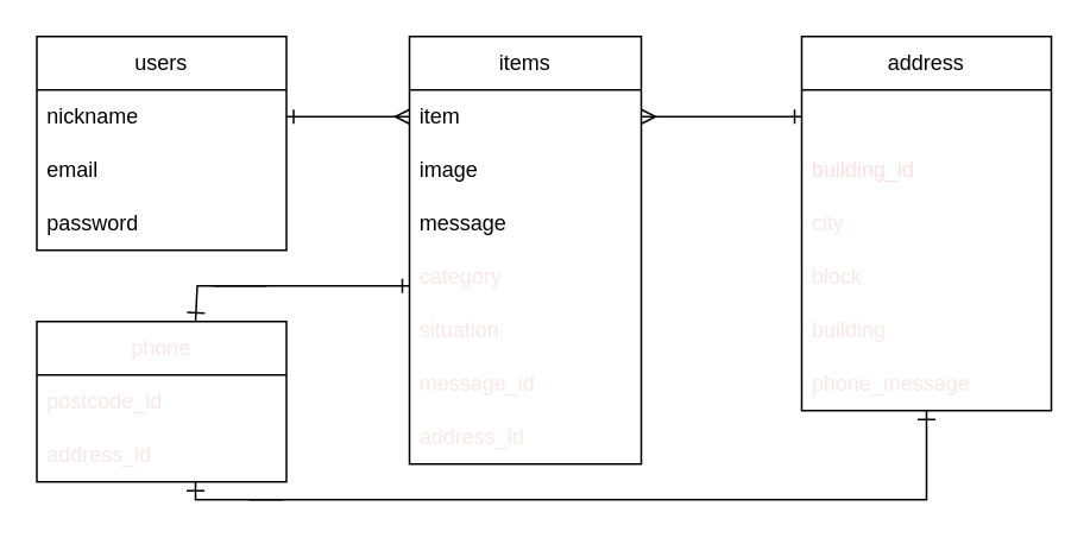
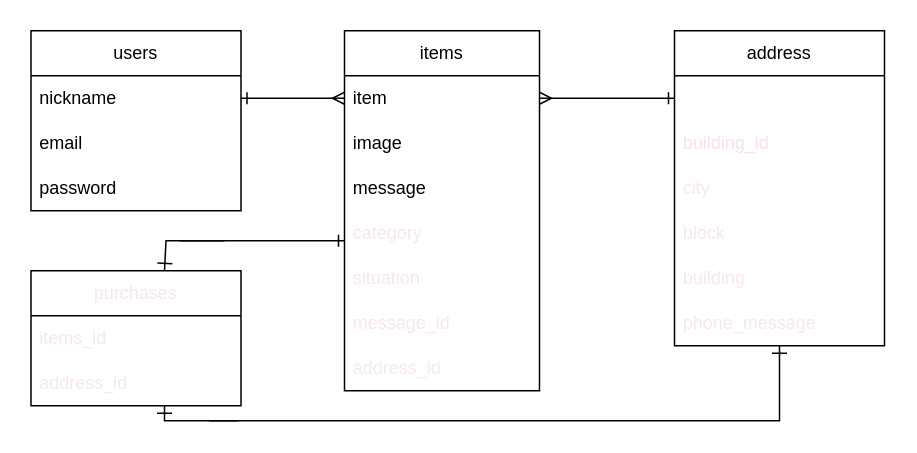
- <mxCell id="26" value="phone" style="swimlane;fontStyle=0;childLayout=stackLayout;horizontal=1;startSize=30;horizontalStack=0;resizeParent=1;resizeParentMax=0;resizeLast=0;collapsible=1;marginBottom=0;whiteSpace=wrap;html=1;labelBorderColor=none;fontColor=#f7e8e8;" vertex="1" parent="1"><mxGeometry x="20" y="180" width="140" height="90" as="geometry" /></mxCell>
+ <mxCell id="26" value="purchases" style="swimlane;fontStyle=0;childLayout=stackLayout;horizontal=1;startSize=30;horizontalStack=0;resizeParent=1;resizeParentMax=0;resizeLast=0;collapsible=1;marginBottom=0;whiteSpace=wrap;html=1;labelBorderColor=none;fontColor=#f7e8e8;" vertex="1" parent="1"><mxGeometry x="20" y="180" width="140" height="90" as="geometry" /></mxCell>
- <mxCell id="27" value="postcode_id" style="text;strokeColor=none;fillColor=none;align=left;verticalAlign=middle;spacingLeft=4;spacingRight=4;overflow=hidden;points=[[0,0.5],[1,0.5]];portConstraint=eastwest;rotatable=0;whiteSpace=wrap;html=1;labelBorderColor=none;fontColor=#f7e8e8;" vertex="1" parent="26"><mxGeometry y="30" width="140" height="30" as="geometry" /></mxCell>
+ <mxCell id="27" value="items_id" style="text;strokeColor=none;fillColor=none;align=left;verticalAlign=middle;spacingLeft=4;spacingRight=4;overflow=hidden;points=[[0,0.5],[1,0.5]];portConstraint=eastwest;rotatable=0;whiteSpace=wrap;html=1;labelBorderColor=none;fontColor=#f7e8e8;" vertex="1" parent="26"><mxGeometry y="30" width="140" height="30" as="geometry" /></mxCell>
